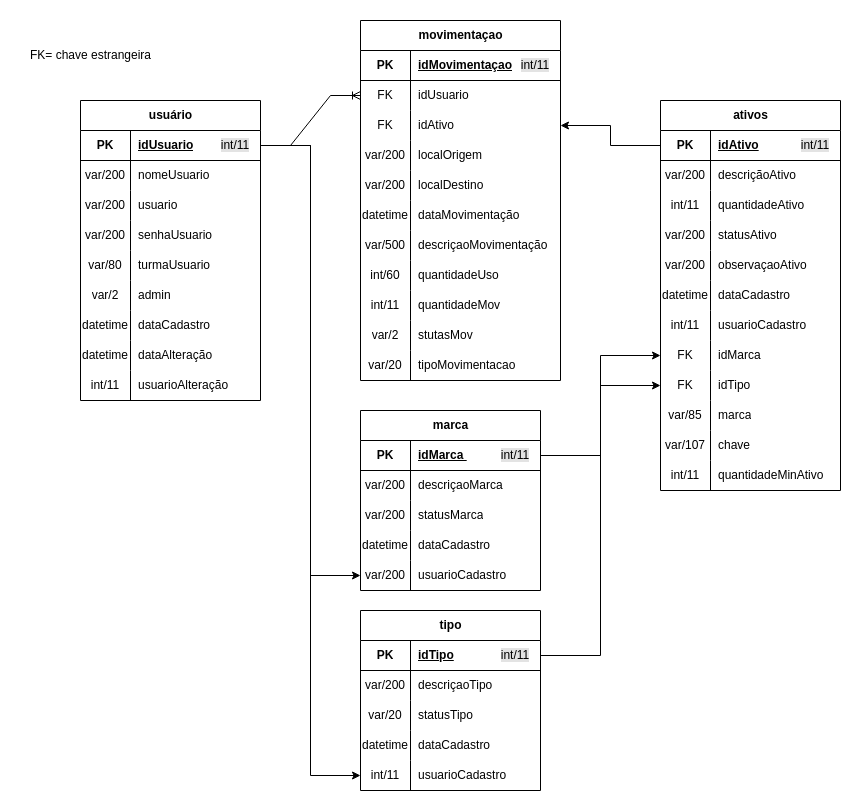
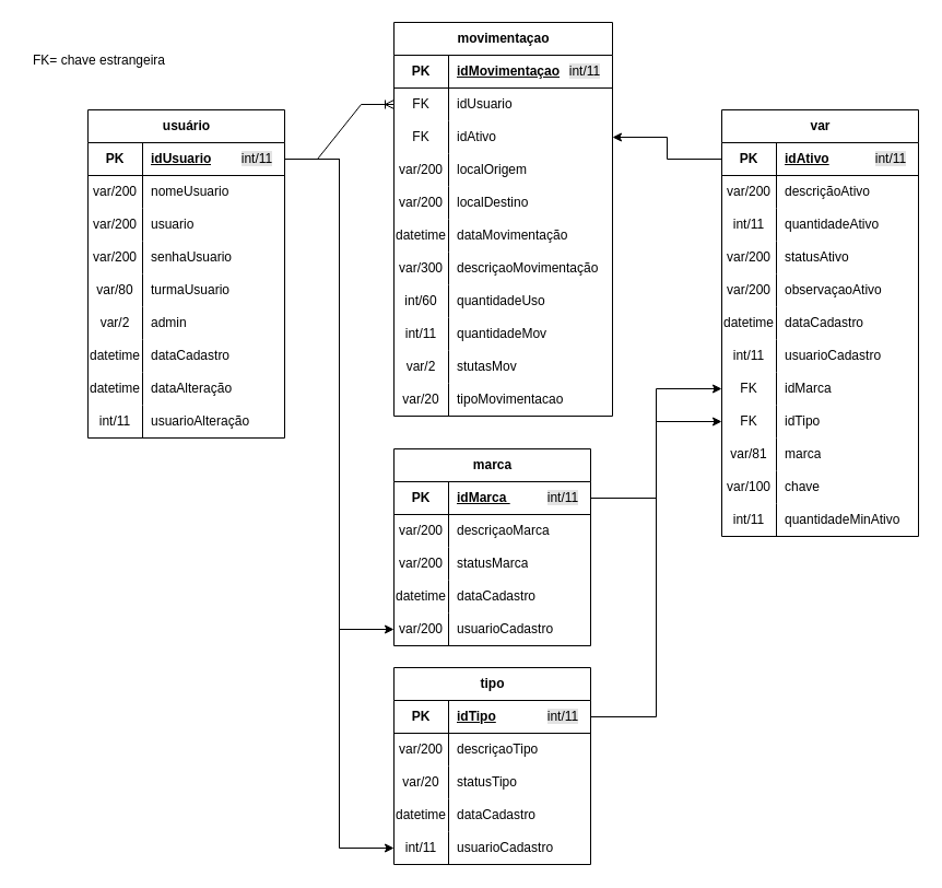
- <mxCell id="30" value="ativos" style="shape=table;startSize=30;container=1;collapsible=1;childLayout=tableLayout;fixedRows=1;rowLines=0;fontStyle=1;align=center;resizeLast=1;html=1;" parent="1" vertex="1"><mxGeometry x="660" y="100" width="180" height="390" as="geometry" /></mxCell>
+ <mxCell id="30" value="var" style="shape=table;startSize=30;container=1;collapsible=1;childLayout=tableLayout;fixedRows=1;rowLines=0;fontStyle=1;align=center;resizeLast=1;html=1;" parent="1" vertex="1"><mxGeometry x="660" y="100" width="180" height="390" as="geometry" /></mxCell>
- <mxCell id="119" value="var/500" style="shape=partialRectangle;connectable=0;fillColor=none;top=0;left=0;bottom=0;right=0;editable=1;overflow=hidden;whiteSpace=wrap;html=1;" parent="118" vertex="1"><mxGeometry width="50" height="30" as="geometry"><mxRectangle width="50" height="30" as="alternateBounds" /></mxGeometry></mxCell>
+ <mxCell id="119" value="var/300" style="shape=partialRectangle;connectable=0;fillColor=none;top=0;left=0;bottom=0;right=0;editable=1;overflow=hidden;whiteSpace=wrap;html=1;" parent="118" vertex="1"><mxGeometry width="50" height="30" as="geometry"><mxRectangle width="50" height="30" as="alternateBounds" /></mxGeometry></mxCell>
- <mxCell id="59" value="var/85" style="shape=partialRectangle;connectable=0;fillColor=none;top=0;left=0;bottom=0;right=0;editable=1;overflow=hidden;whiteSpace=wrap;html=1;" parent="58" vertex="1"><mxGeometry width="50" height="30" as="geometry"><mxRectangle width="50" height="30" as="alternateBounds" /></mxGeometry></mxCell>
+ <mxCell id="59" value="var/81" style="shape=partialRectangle;connectable=0;fillColor=none;top=0;left=0;bottom=0;right=0;editable=1;overflow=hidden;whiteSpace=wrap;html=1;" parent="58" vertex="1"><mxGeometry width="50" height="30" as="geometry"><mxRectangle width="50" height="30" as="alternateBounds" /></mxGeometry></mxCell>
- <mxCell id="62" value="var/107" style="shape=partialRectangle;connectable=0;fillColor=none;top=0;left=0;bottom=0;right=0;editable=1;overflow=hidden;whiteSpace=wrap;html=1;" parent="61" vertex="1"><mxGeometry width="50" height="30" as="geometry"><mxRectangle width="50" height="30" as="alternateBounds" /></mxGeometry></mxCell>
+ <mxCell id="62" value="var/100" style="shape=partialRectangle;connectable=0;fillColor=none;top=0;left=0;bottom=0;right=0;editable=1;overflow=hidden;whiteSpace=wrap;html=1;" parent="61" vertex="1"><mxGeometry width="50" height="30" as="geometry"><mxRectangle width="50" height="30" as="alternateBounds" /></mxGeometry></mxCell>
